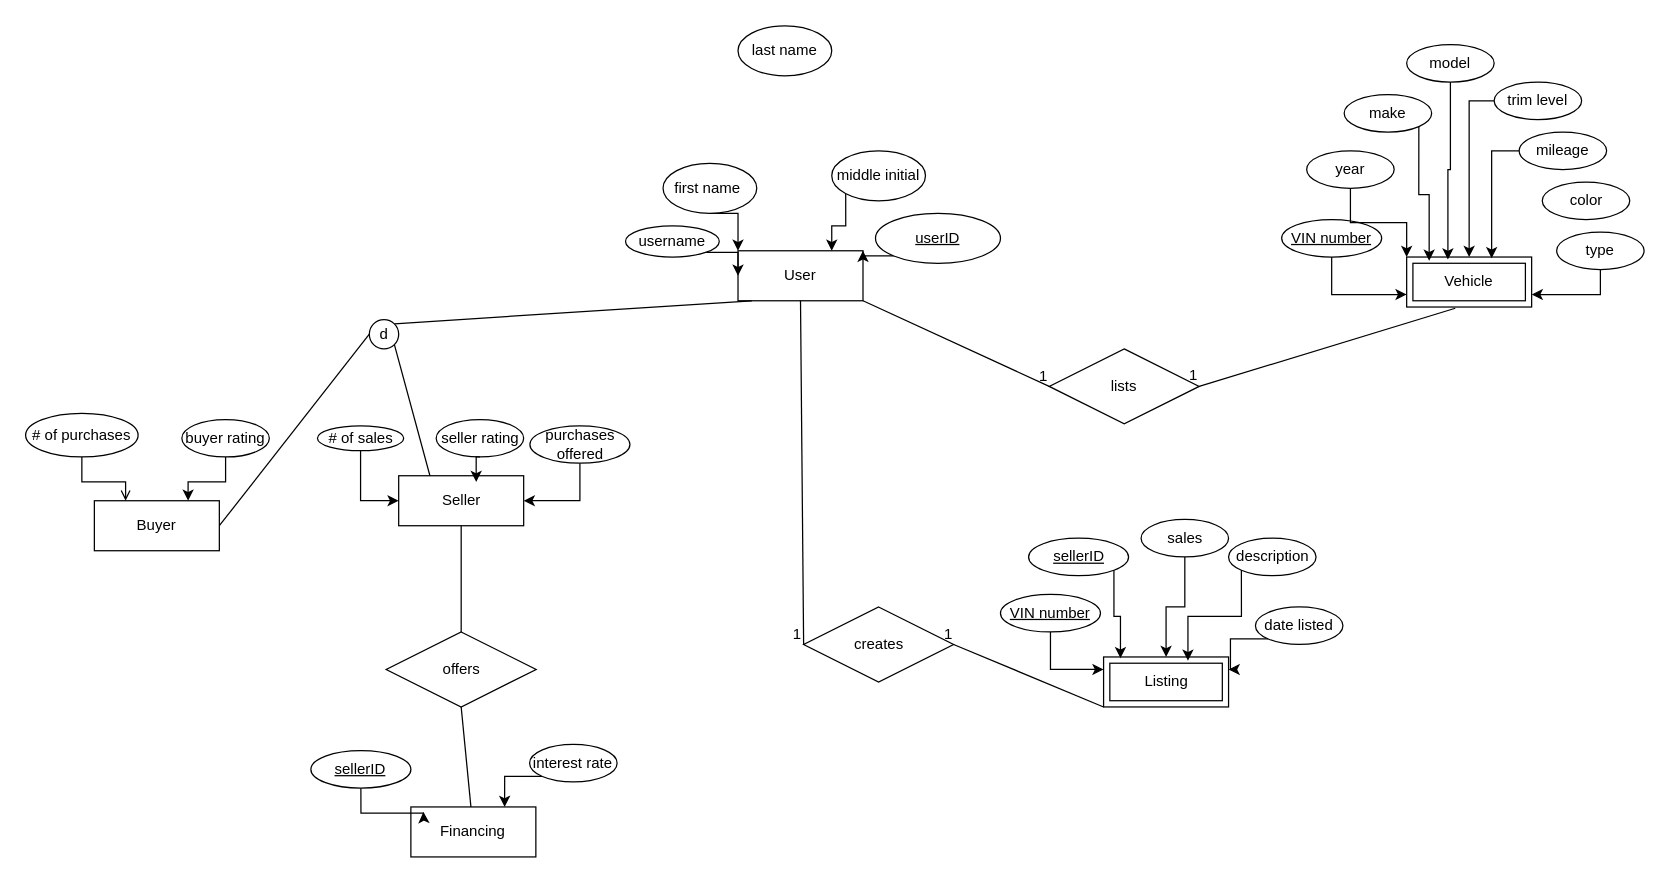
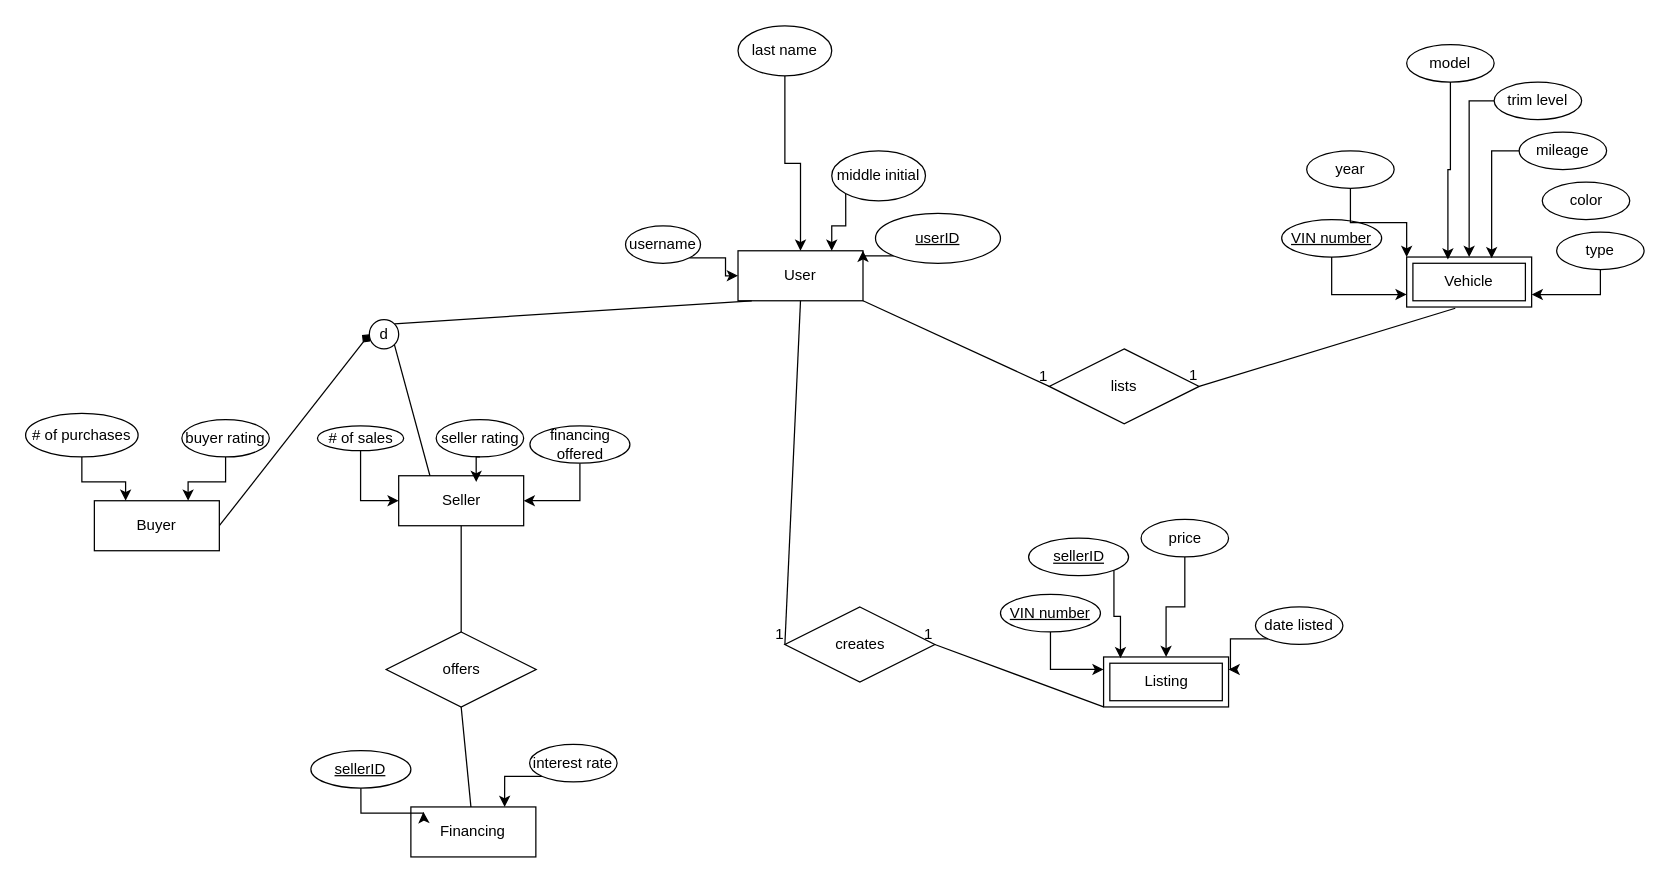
- <mxCell id="42" value="make" style="ellipse;whiteSpace=wrap;html=1;align=center;" parent="1" vertex="1"><mxGeometry x="1075" y="75" width="70" height="30" as="geometry" /></mxCell>
+ <mxCell id="24" style="edgeStyle=orthogonalEdgeStyle;rounded=0;orthogonalLoop=1;jettySize=auto;html=1;exitX=0.5;exitY=1;exitDx=0;exitDy=0;" parent="1" source="25" target="4" edge="1"><mxGeometry relative="1" as="geometry" /></mxCell>
- <mxCell id="23" value="first name&amp;nbsp;" style="ellipse;whiteSpace=wrap;html=1;align=center;" parent="1" vertex="1"><mxGeometry x="530" y="130" width="75" height="40" as="geometry" /></mxCell>
- <mxCell id="54" style="edgeStyle=orthogonalEdgeStyle;rounded=0;orthogonalLoop=1;jettySize=auto;html=1;exitX=1;exitY=1;exitDx=0;exitDy=0;entryX=0.18;entryY=0.075;entryDx=0;entryDy=0;entryPerimeter=0;" parent="1" source="42" target="5" edge="1"><mxGeometry relative="1" as="geometry" /></mxCell>
- <mxCell id="22" style="edgeStyle=orthogonalEdgeStyle;rounded=0;orthogonalLoop=1;jettySize=auto;html=1;exitX=0.5;exitY=1;exitDx=0;exitDy=0;entryX=0;entryY=0;entryDx=0;entryDy=0;" parent="1" source="23" target="4" edge="1"><mxGeometry relative="1" as="geometry" /></mxCell>
- <mxCell id="21" value="username" style="ellipse;whiteSpace=wrap;html=1;align=center;" parent="1" vertex="1"><mxGeometry x="500" y="180" width="75" height="25" as="geometry" /></mxCell>
+ <mxCell id="21" value="username" style="ellipse;whiteSpace=wrap;html=1;align=center;" parent="1" vertex="1"><mxGeometry x="500" y="180" width="60" height="30" as="geometry" /></mxCell>
- <mxCell id="59" value="" style="endArrow=none;html=1;rounded=0;entryX=0;entryY=0.5;entryDx=0;entryDy=0;exitX=1;exitY=0.5;exitDx=0;exitDy=0;" parent="1" source="15" target="58" edge="1"><mxGeometry width="50" height="50" relative="1" as="geometry"><mxPoint x="245" y="328.5" as="sourcePoint" /><mxPoint x="295" y="278.5" as="targetPoint" /></mxGeometry></mxCell>
+ <mxCell id="59" value="" style="endArrow=diamond;html=1;rounded=0;entryX=0;entryY=0.5;entryDx=0;entryDy=0;exitX=1;exitY=0.5;exitDx=0;exitDy=0;" parent="1" source="15" target="58" edge="1"><mxGeometry width="50" height="50" relative="1" as="geometry"><mxPoint x="245" y="328.5" as="sourcePoint" /><mxPoint x="295" y="278.5" as="targetPoint" /></mxGeometry></mxCell>
- <mxCell id="14" value="purchases&lt;div&gt;offered&lt;/div&gt;" style="ellipse;whiteSpace=wrap;html=1;align=center;" parent="1" vertex="1"><mxGeometry x="423.5" y="340" width="80" height="30" as="geometry" /></mxCell>
+ <mxCell id="14" value="financing&lt;div&gt;offered&lt;/div&gt;" style="ellipse;whiteSpace=wrap;html=1;align=center;" parent="1" vertex="1"><mxGeometry x="423.5" y="340" width="80" height="30" as="geometry" /></mxCell>
- <mxCell id="16" style="edgeStyle=orthogonalEdgeStyle;rounded=0;orthogonalLoop=1;jettySize=auto;html=1;exitX=0.5;exitY=1;exitDx=0;exitDy=0;entryX=0.25;entryY=0;entryDx=0;entryDy=0;endArrow=open;" parent="1" source="17" target="15" edge="1"><mxGeometry relative="1" as="geometry" /></mxCell>
+ <mxCell id="16" style="edgeStyle=orthogonalEdgeStyle;rounded=0;orthogonalLoop=1;jettySize=auto;html=1;exitX=0.5;exitY=1;exitDx=0;exitDy=0;entryX=0.25;entryY=0;entryDx=0;entryDy=0;" parent="1" source="17" target="15" edge="1"><mxGeometry relative="1" as="geometry" /></mxCell>
- <mxCell id="34" value="sales" style="ellipse;whiteSpace=wrap;html=1;align=center;" parent="1" vertex="1"><mxGeometry x="912.5" y="415" width="70" height="30" as="geometry" /></mxCell>
+ <mxCell id="34" value="price" style="ellipse;whiteSpace=wrap;html=1;align=center;" parent="1" vertex="1"><mxGeometry x="912.5" y="415" width="70" height="30" as="geometry" /></mxCell>
- <mxCell id="35" value="description" style="ellipse;whiteSpace=wrap;html=1;align=center;" parent="1" vertex="1"><mxGeometry x="982.5" y="430" width="70" height="30" as="geometry" /></mxCell>
- <mxCell id="53" style="edgeStyle=orthogonalEdgeStyle;rounded=0;orthogonalLoop=1;jettySize=auto;html=1;exitX=0;exitY=1;exitDx=0;exitDy=0;entryX=0.675;entryY=0.075;entryDx=0;entryDy=0;entryPerimeter=0;" parent="1" source="35" target="6" edge="1"><mxGeometry relative="1" as="geometry" /></mxCell>
- <mxCell id="69" value="creates" style="shape=rhombus;perimeter=rhombusPerimeter;whiteSpace=wrap;html=1;align=center;" parent="1" vertex="1"><mxGeometry x="642.5" y="485" width="120" height="60" as="geometry" /></mxCell>
+ <mxCell id="69" value="creates" style="shape=rhombus;perimeter=rhombusPerimeter;whiteSpace=wrap;html=1;align=center;" parent="1" vertex="1"><mxGeometry x="627.5" y="485" width="120" height="60" as="geometry" /></mxCell>
